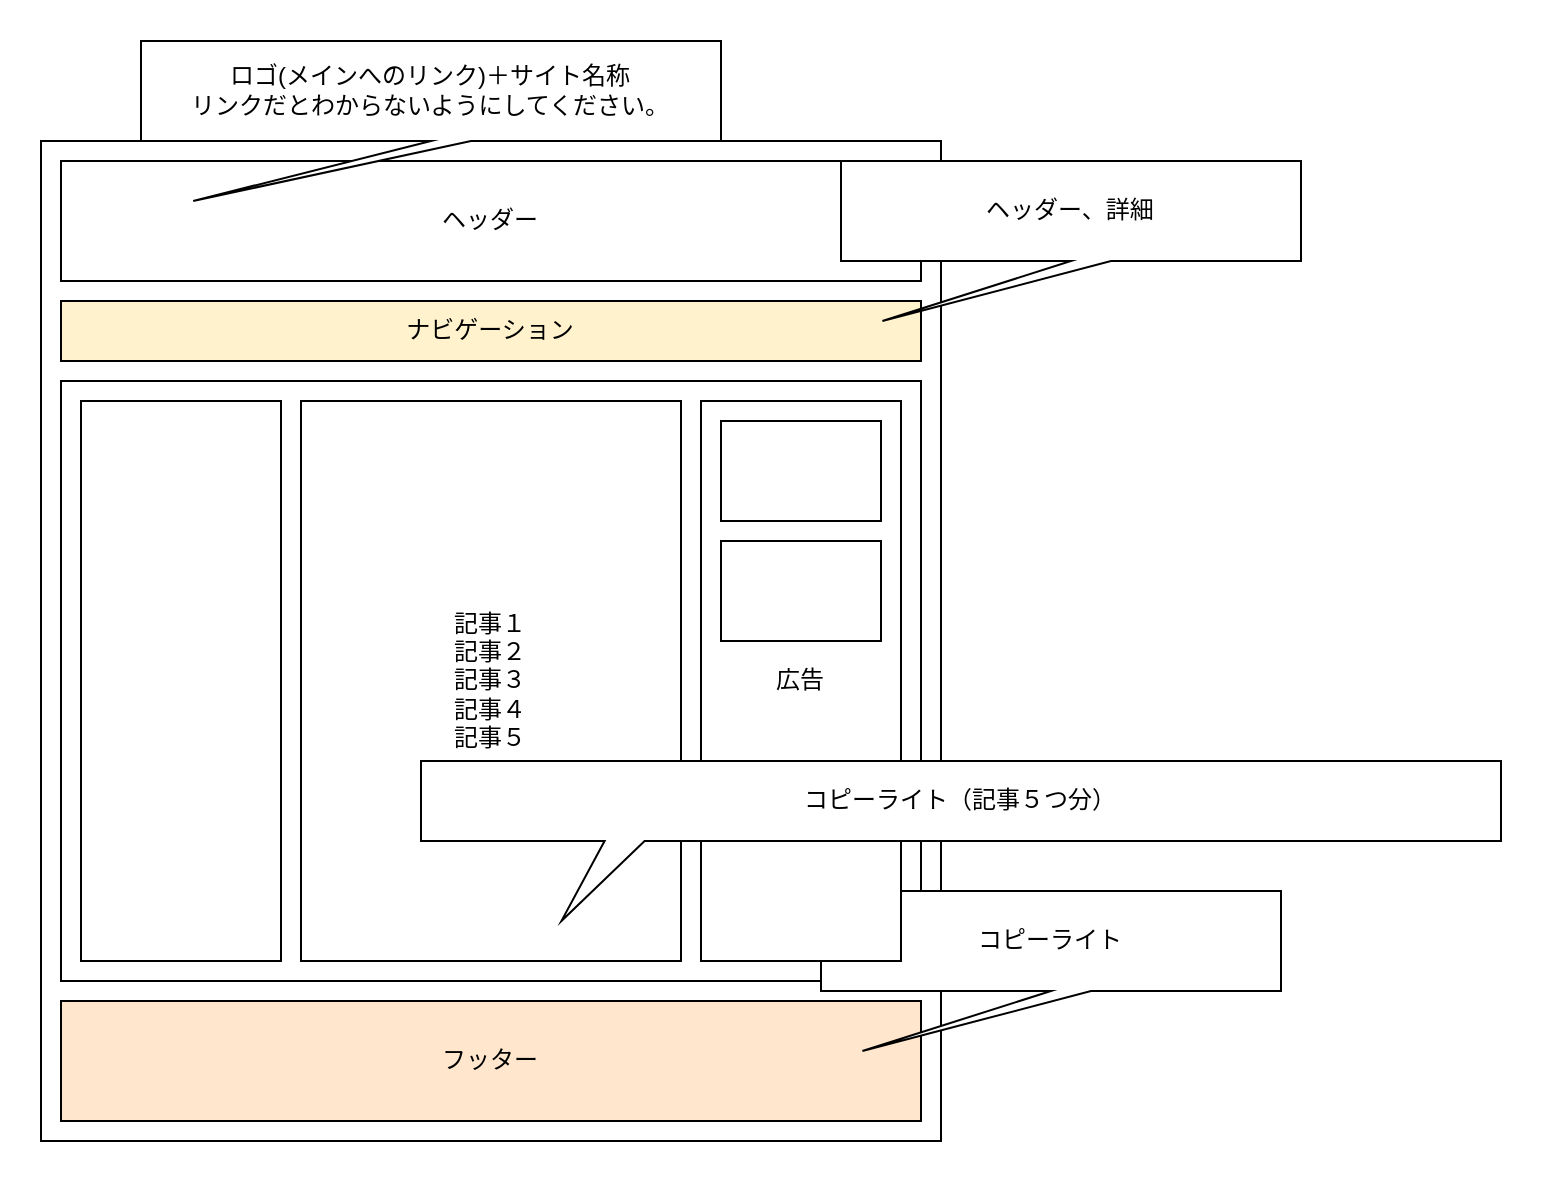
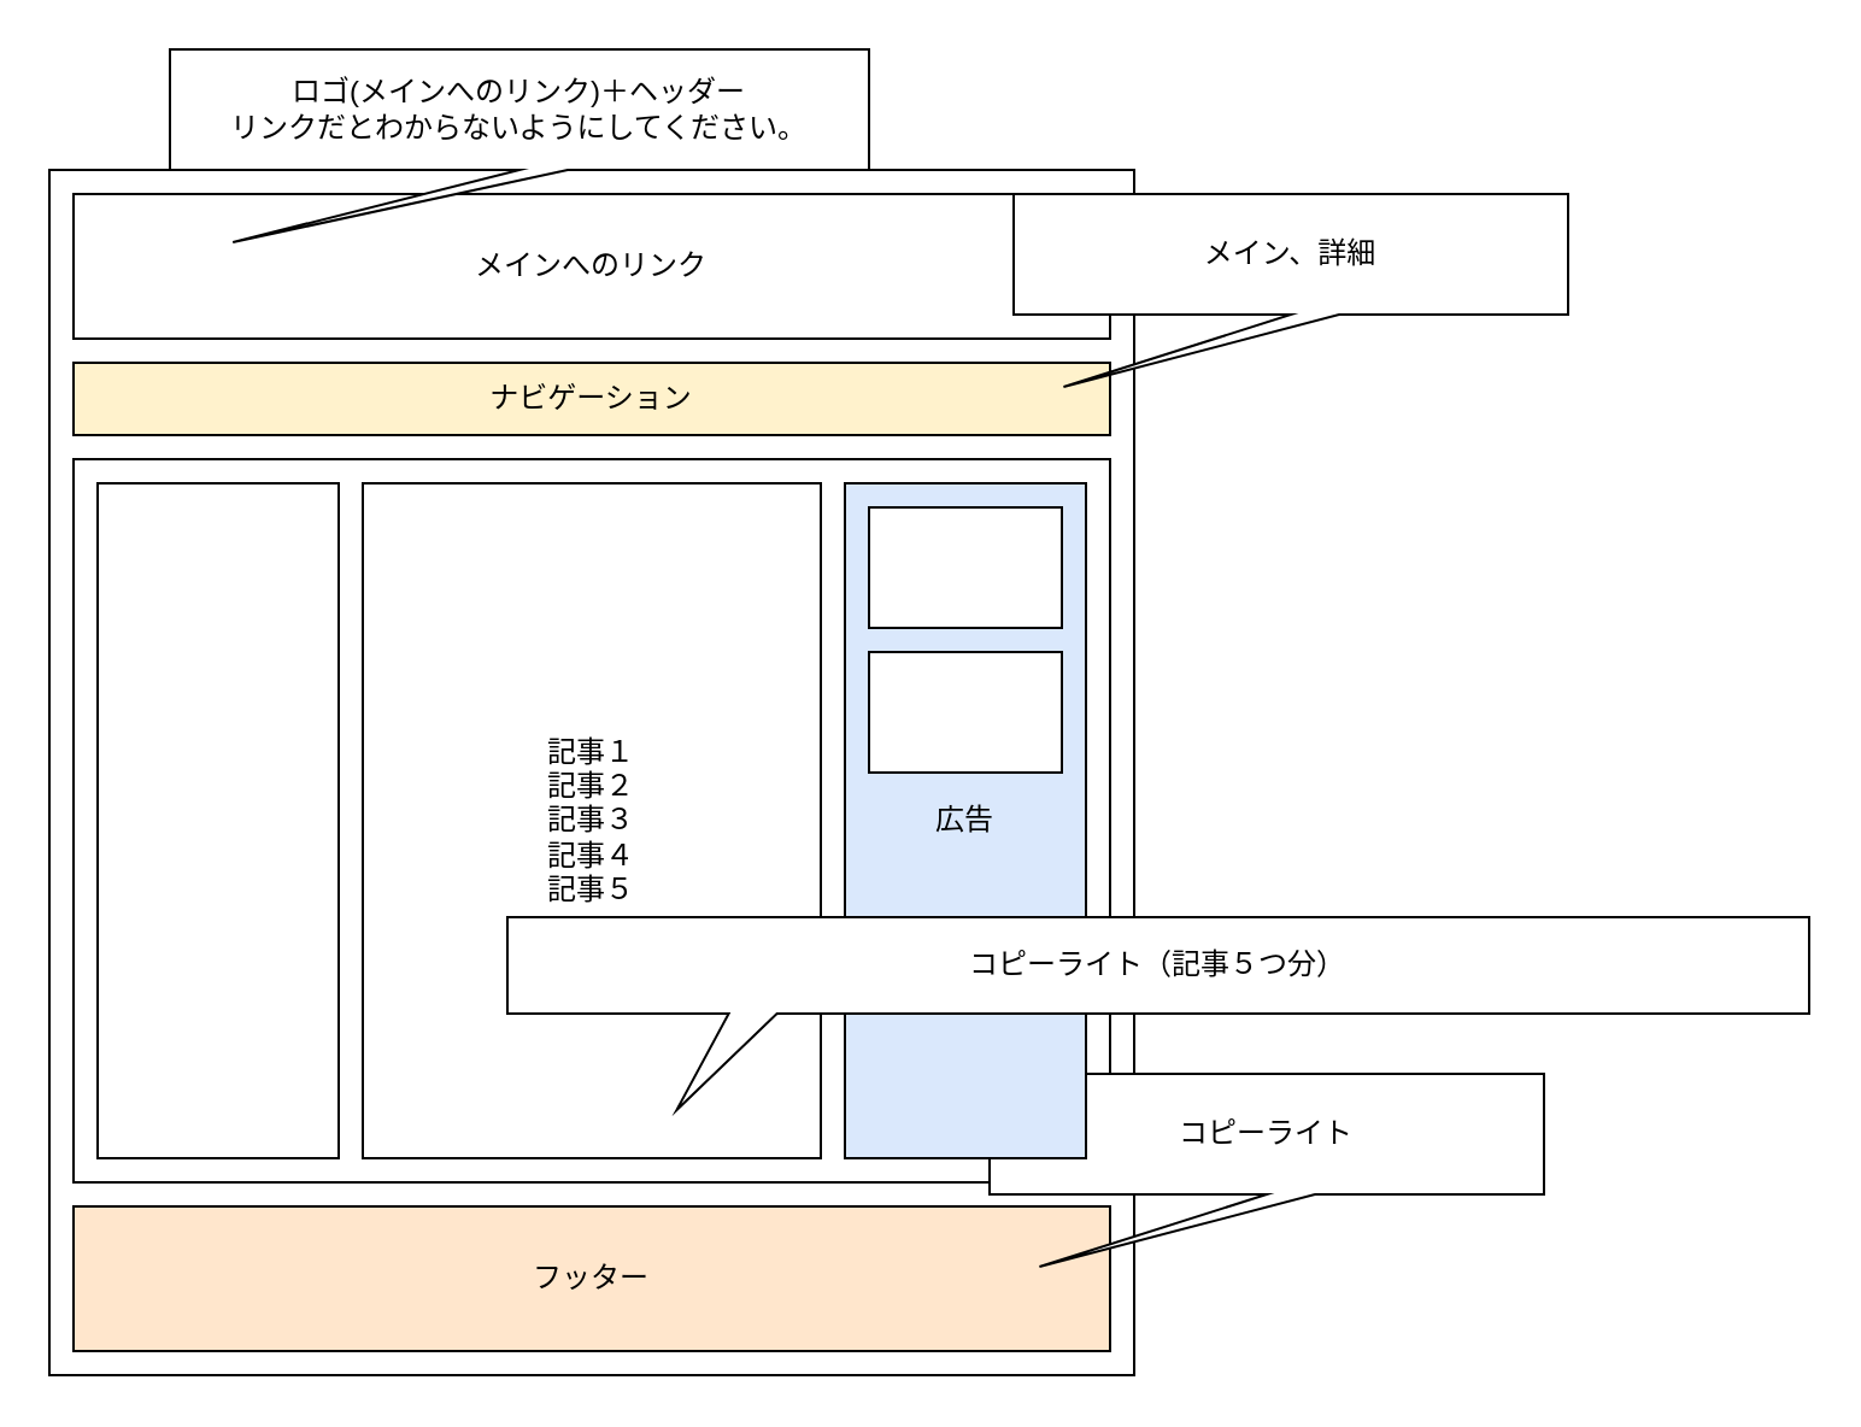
- <mxCell id="9" value="ロゴ(メインへのリンク)＋サイト名称&lt;br&gt;リンクだとわからないようにしてください。" style="shape=callout;whiteSpace=wrap;html=1;perimeter=calloutPerimeter;position2=0.09;" vertex="1" parent="1"><mxGeometry x="70" y="20" width="290" height="80" as="geometry" /></mxCell>
+ <mxCell id="9" value="ロゴ(メインへのリンク)＋ヘッダー&lt;br&gt;リンクだとわからないようにしてください。" style="shape=callout;whiteSpace=wrap;html=1;perimeter=calloutPerimeter;position2=0.09;" vertex="1" parent="1"><mxGeometry x="70" y="20" width="290" height="80" as="geometry" /></mxCell>
- <mxCell id="5" value="ヘッダー、詳細" style="shape=callout;whiteSpace=wrap;html=1;perimeter=calloutPerimeter;position2=0.09;" vertex="1" parent="1"><mxGeometry x="420" y="80" width="230" height="80" as="geometry" /></mxCell>
+ <mxCell id="5" value="メイン、詳細" style="shape=callout;whiteSpace=wrap;html=1;perimeter=calloutPerimeter;position2=0.09;" vertex="1" parent="1"><mxGeometry x="420" y="80" width="230" height="80" as="geometry" /></mxCell>
- <mxCell id="3" value="ヘッダー" style="rounded=0;whiteSpace=wrap;html=1;" vertex="1" parent="1"><mxGeometry x="30" y="80" width="430" height="60" as="geometry" /></mxCell>
+ <mxCell id="3" value="メインへのリンク" style="rounded=0;whiteSpace=wrap;html=1;" vertex="1" parent="1"><mxGeometry x="30" y="80" width="430" height="60" as="geometry" /></mxCell>
- <mxCell id="11" value="広告" style="rounded=0;whiteSpace=wrap;html=1;" vertex="1" parent="1"><mxGeometry x="350" y="200" width="100" height="280" as="geometry" /></mxCell>
+ <mxCell id="11" value="広告" style="rounded=0;whiteSpace=wrap;html=1;fillColor=#dae8fc;" vertex="1" parent="1"><mxGeometry x="350" y="200" width="100" height="280" as="geometry" /></mxCell>
